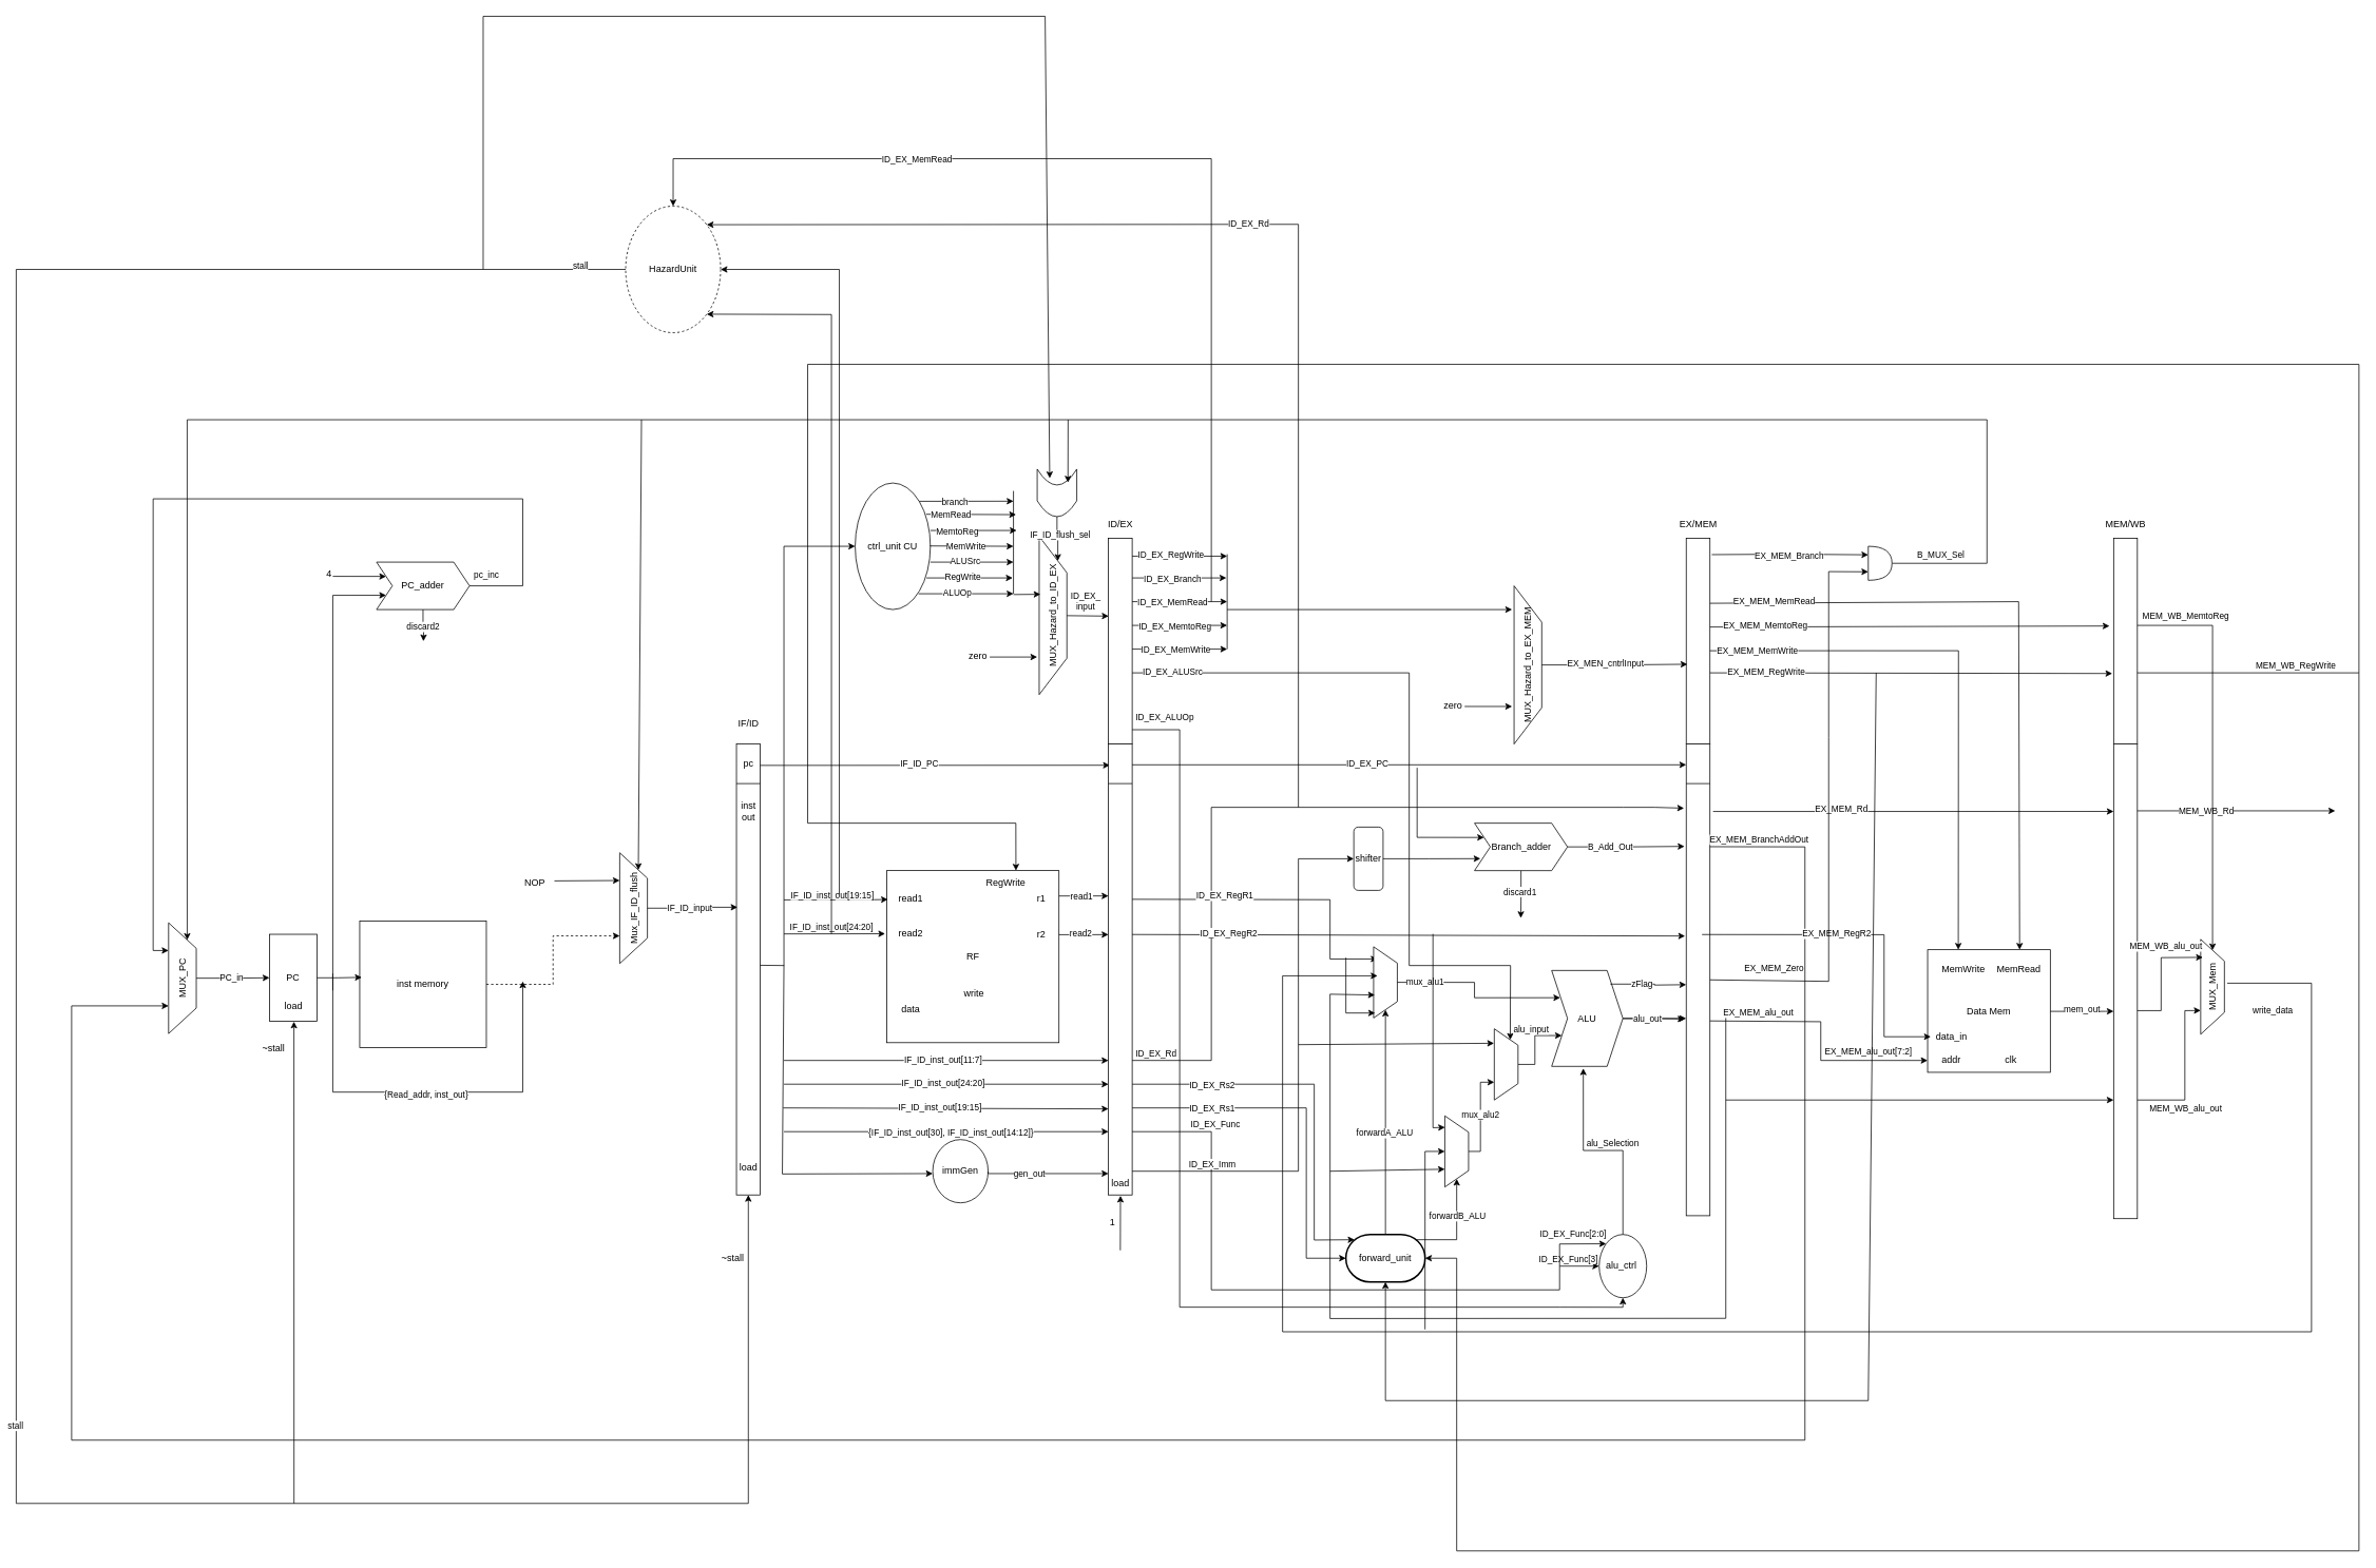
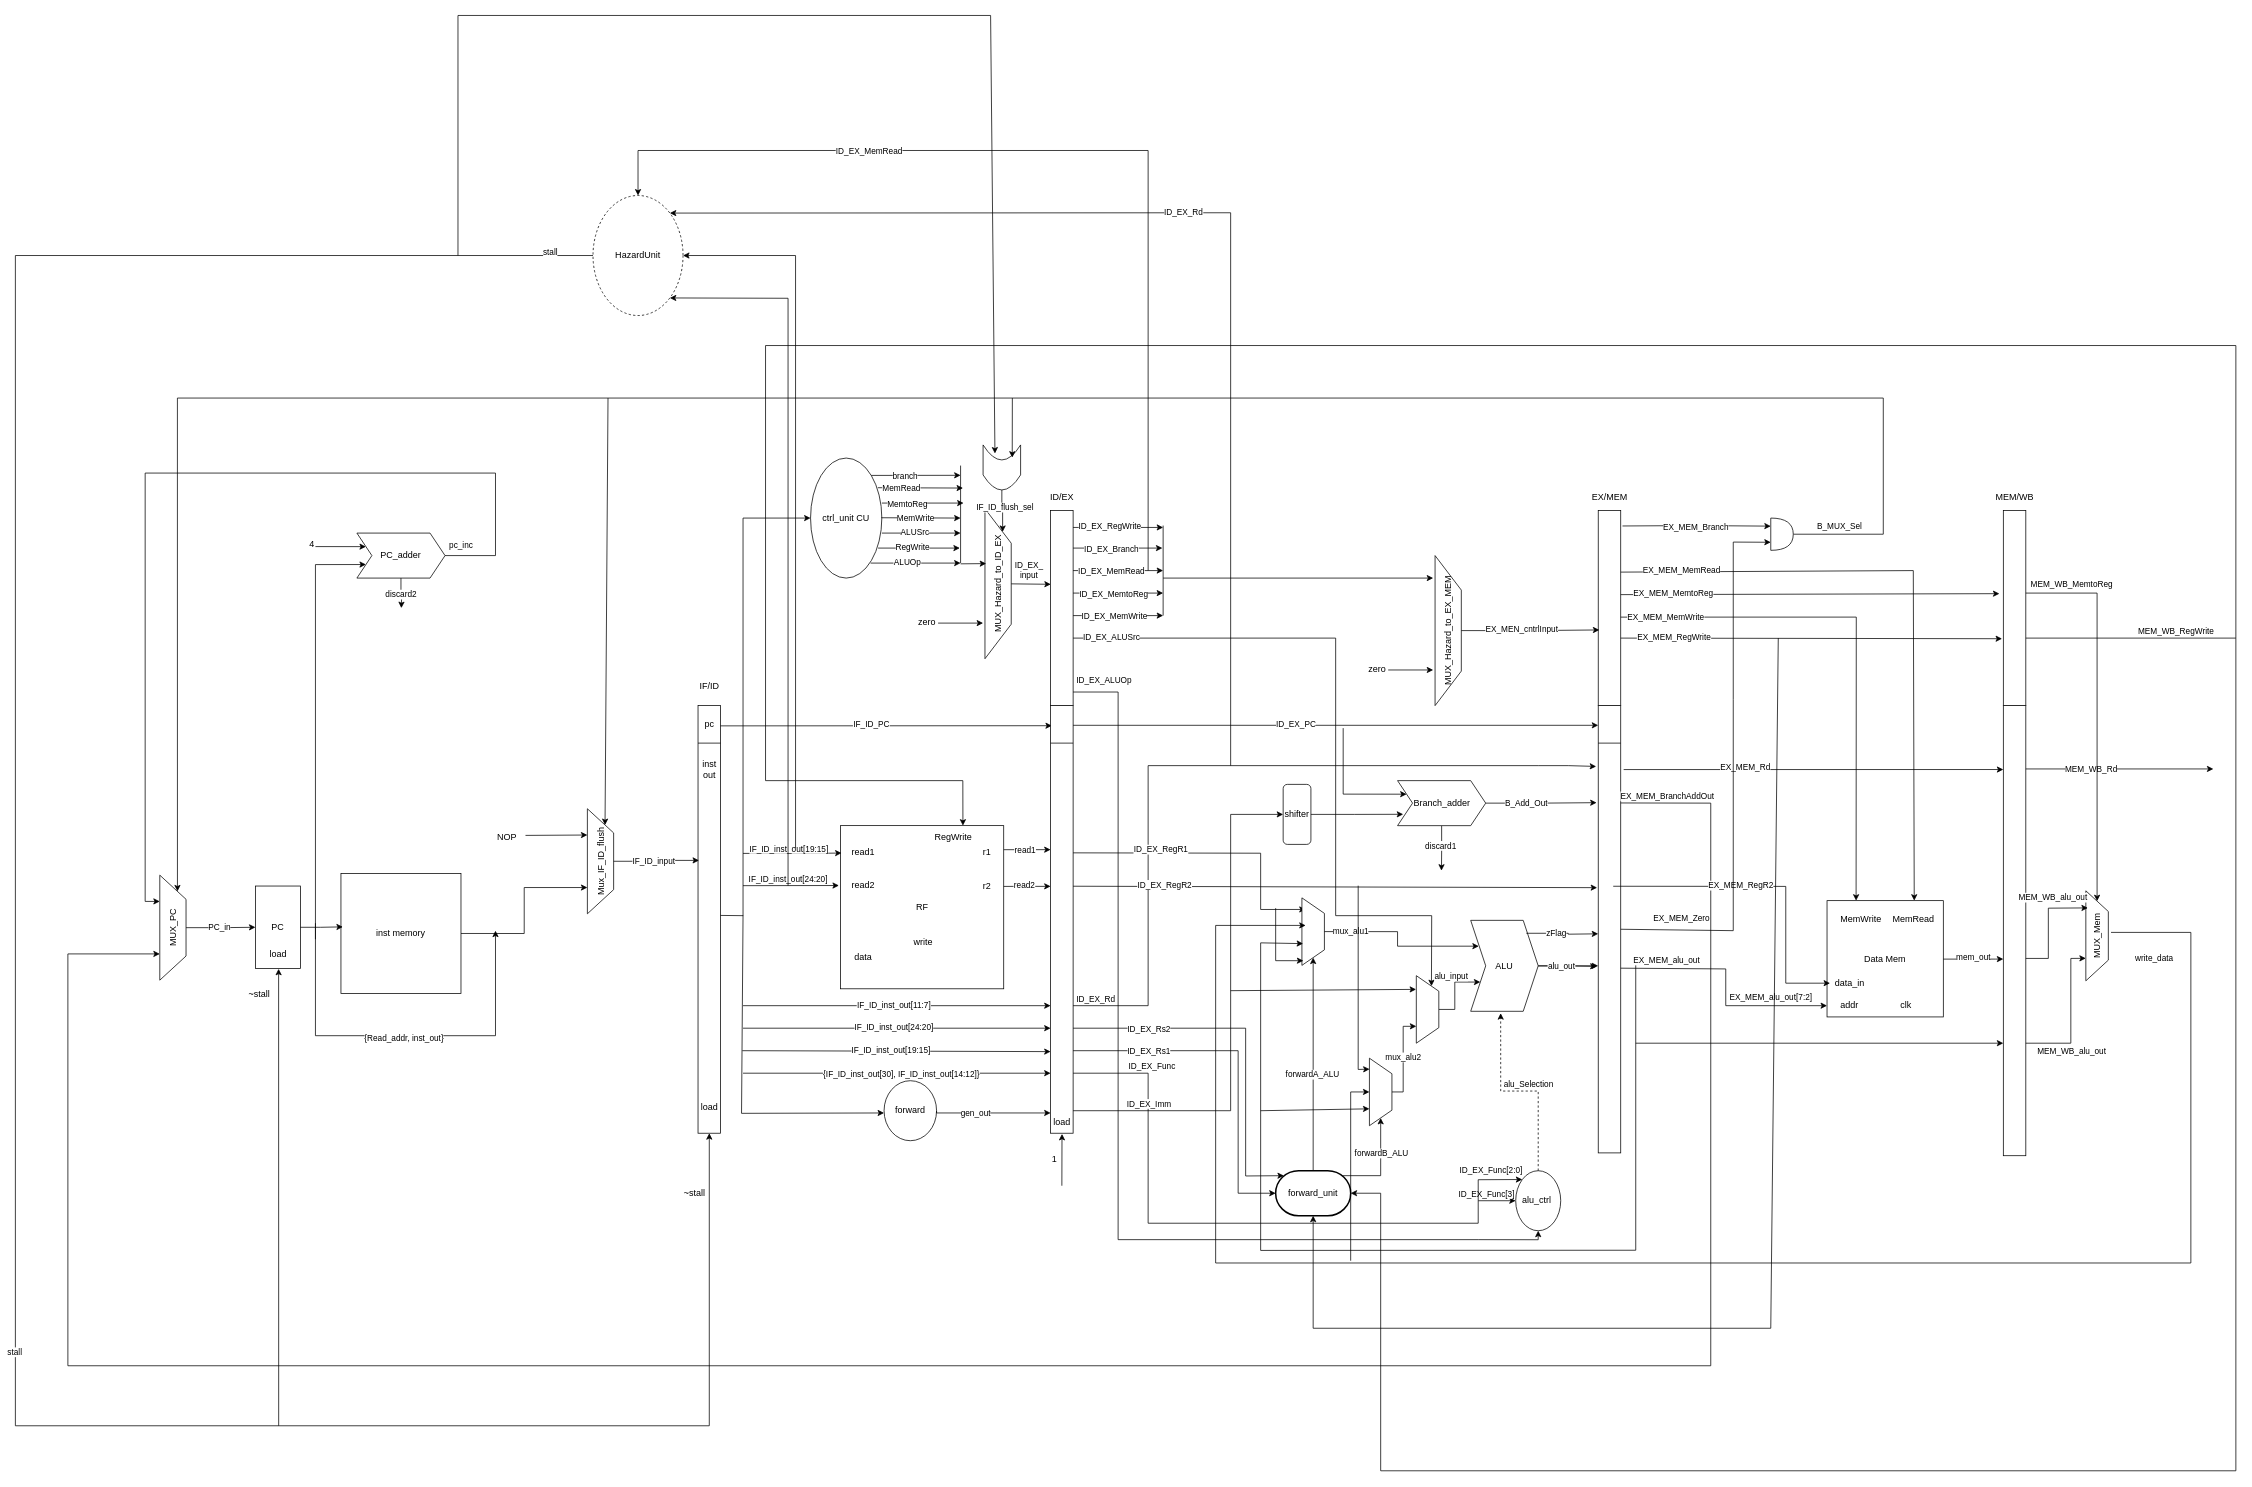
- <mxCell id="3" style="edgeStyle=orthogonalEdgeStyle;rounded=0;orthogonalLoop=1;jettySize=auto;html=1;exitX=1;exitY=0.5;exitDx=0;exitDy=0;entryX=0.25;entryY=0;entryDx=0;entryDy=0;dashed=1;" edge="1" parent="1" source="4" target="15"><mxGeometry relative="1" as="geometry" /></mxCell>
+ <mxCell id="3" style="edgeStyle=orthogonalEdgeStyle;rounded=0;orthogonalLoop=1;jettySize=auto;html=1;exitX=1;exitY=0.5;exitDx=0;exitDy=0;entryX=0.25;entryY=0;entryDx=0;entryDy=0;" edge="1" parent="1" source="4" target="15"><mxGeometry relative="1" as="geometry" /></mxCell>
- <mxCell id="167" style="edgeStyle=orthogonalEdgeStyle;rounded=0;orthogonalLoop=1;jettySize=auto;html=1;exitX=0.5;exitY=0;exitDx=0;exitDy=0;entryX=0.444;entryY=1.021;entryDx=0;entryDy=0;entryPerimeter=0;" edge="1" parent="1" source="162" target="8"><mxGeometry relative="1" as="geometry" /></mxCell>
+ <mxCell id="167" style="edgeStyle=orthogonalEdgeStyle;rounded=0;orthogonalLoop=1;jettySize=auto;html=1;exitX=0.5;exitY=0;exitDx=0;exitDy=0;entryX=0.444;entryY=1.021;entryDx=0;entryDy=0;entryPerimeter=0;dashed=1;" edge="1" parent="1" source="162" target="8"><mxGeometry relative="1" as="geometry" /></mxCell>
- <mxCell id="76" value="immGen" style="ellipse;whiteSpace=wrap;html=1;" vertex="1" parent="1"><mxGeometry x="1177.99" y="1440" width="70" height="80" as="geometry" /></mxCell>
+ <mxCell id="76" value="forward" style="ellipse;whiteSpace=wrap;html=1;" vertex="1" parent="1"><mxGeometry x="1177.99" y="1440" width="70" height="80" as="geometry" /></mxCell>
